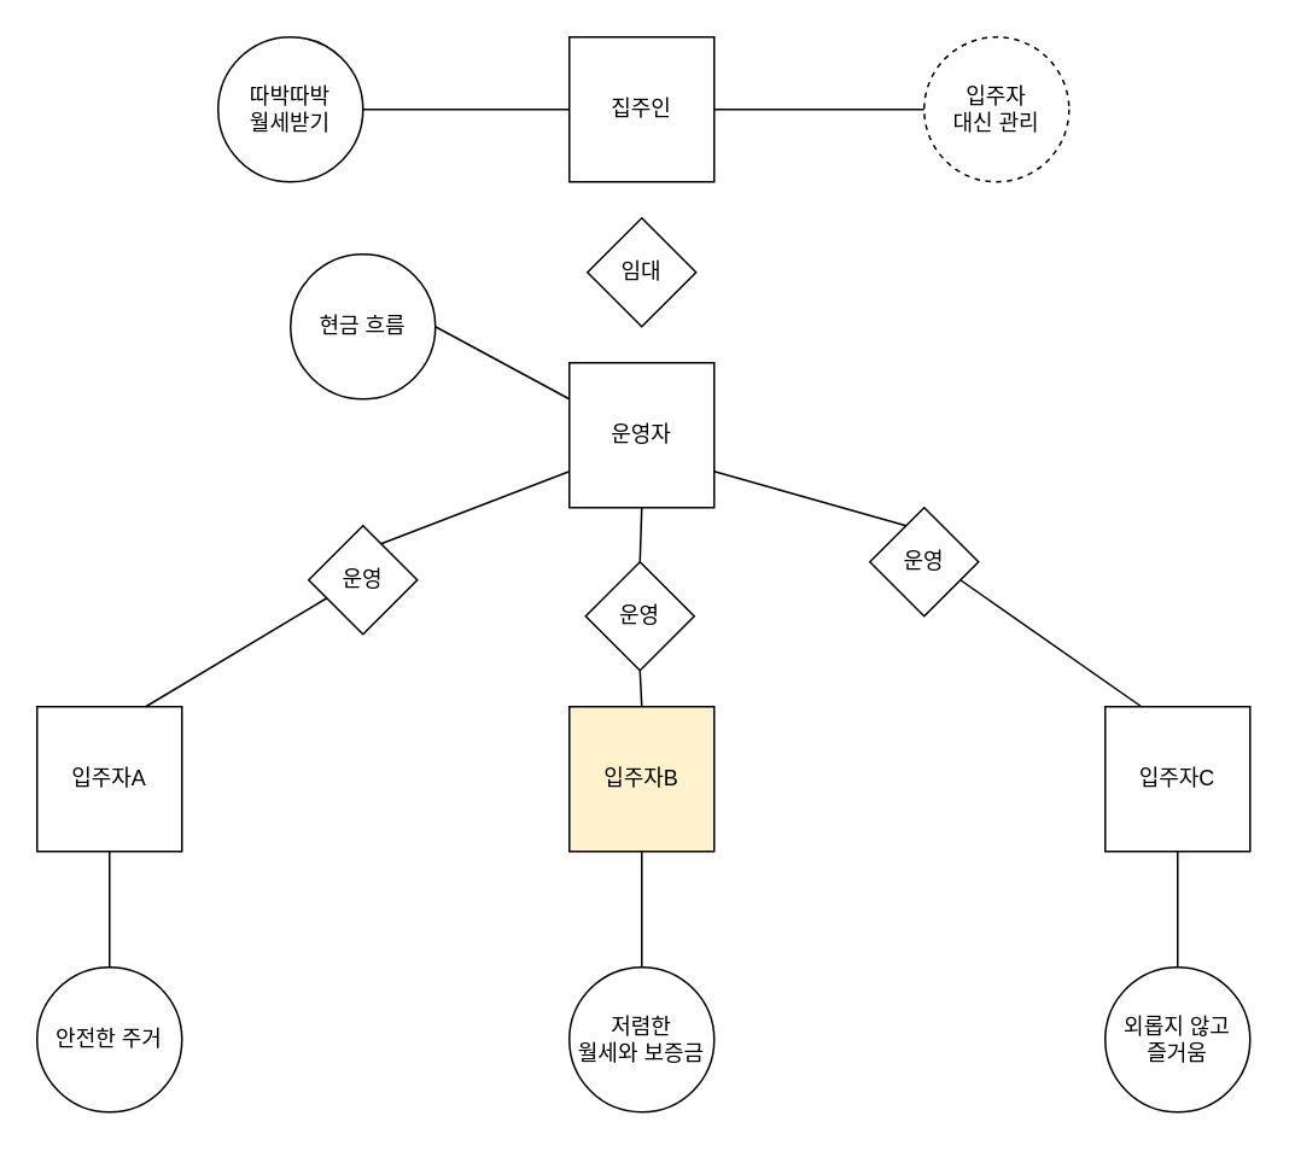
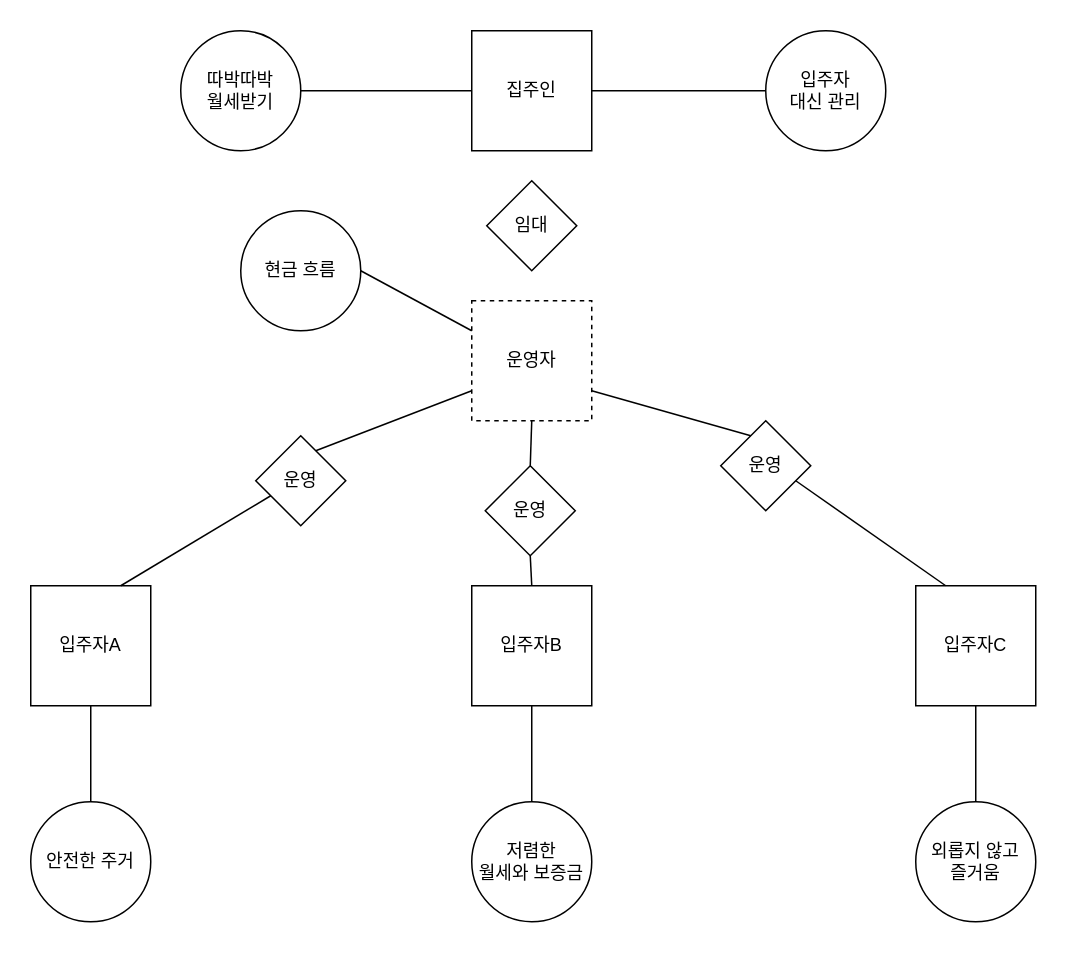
- <mxCell id="11" value="입주자&lt;br&gt;대신 관리" style="ellipse;whiteSpace=wrap;html=1;aspect=fixed;dashed=1;" vertex="1" parent="1"><mxGeometry x="510" y="20" width="80" height="80" as="geometry" /></mxCell>
+ <mxCell id="11" value="입주자&lt;br&gt;대신 관리" style="ellipse;whiteSpace=wrap;html=1;aspect=fixed;" vertex="1" parent="1"><mxGeometry x="510" y="20" width="80" height="80" as="geometry" /></mxCell>
- <mxCell id="2" value="운영자" style="whiteSpace=wrap;html=1;aspect=fixed;" vertex="1" parent="1"><mxGeometry x="314" y="200" width="80" height="80" as="geometry" /></mxCell>
+ <mxCell id="2" value="운영자" style="whiteSpace=wrap;html=1;aspect=fixed;dashed=1;" vertex="1" parent="1"><mxGeometry x="314" y="200" width="80" height="80" as="geometry" /></mxCell>
- <mxCell id="5" value="입주자B" style="whiteSpace=wrap;html=1;aspect=fixed;fillColor=#fff2cc;" vertex="1" parent="1"><mxGeometry x="314" y="390" width="80" height="80" as="geometry" /></mxCell>
+ <mxCell id="5" value="입주자B" style="whiteSpace=wrap;html=1;aspect=fixed;" vertex="1" parent="1"><mxGeometry x="314" y="390" width="80" height="80" as="geometry" /></mxCell>
